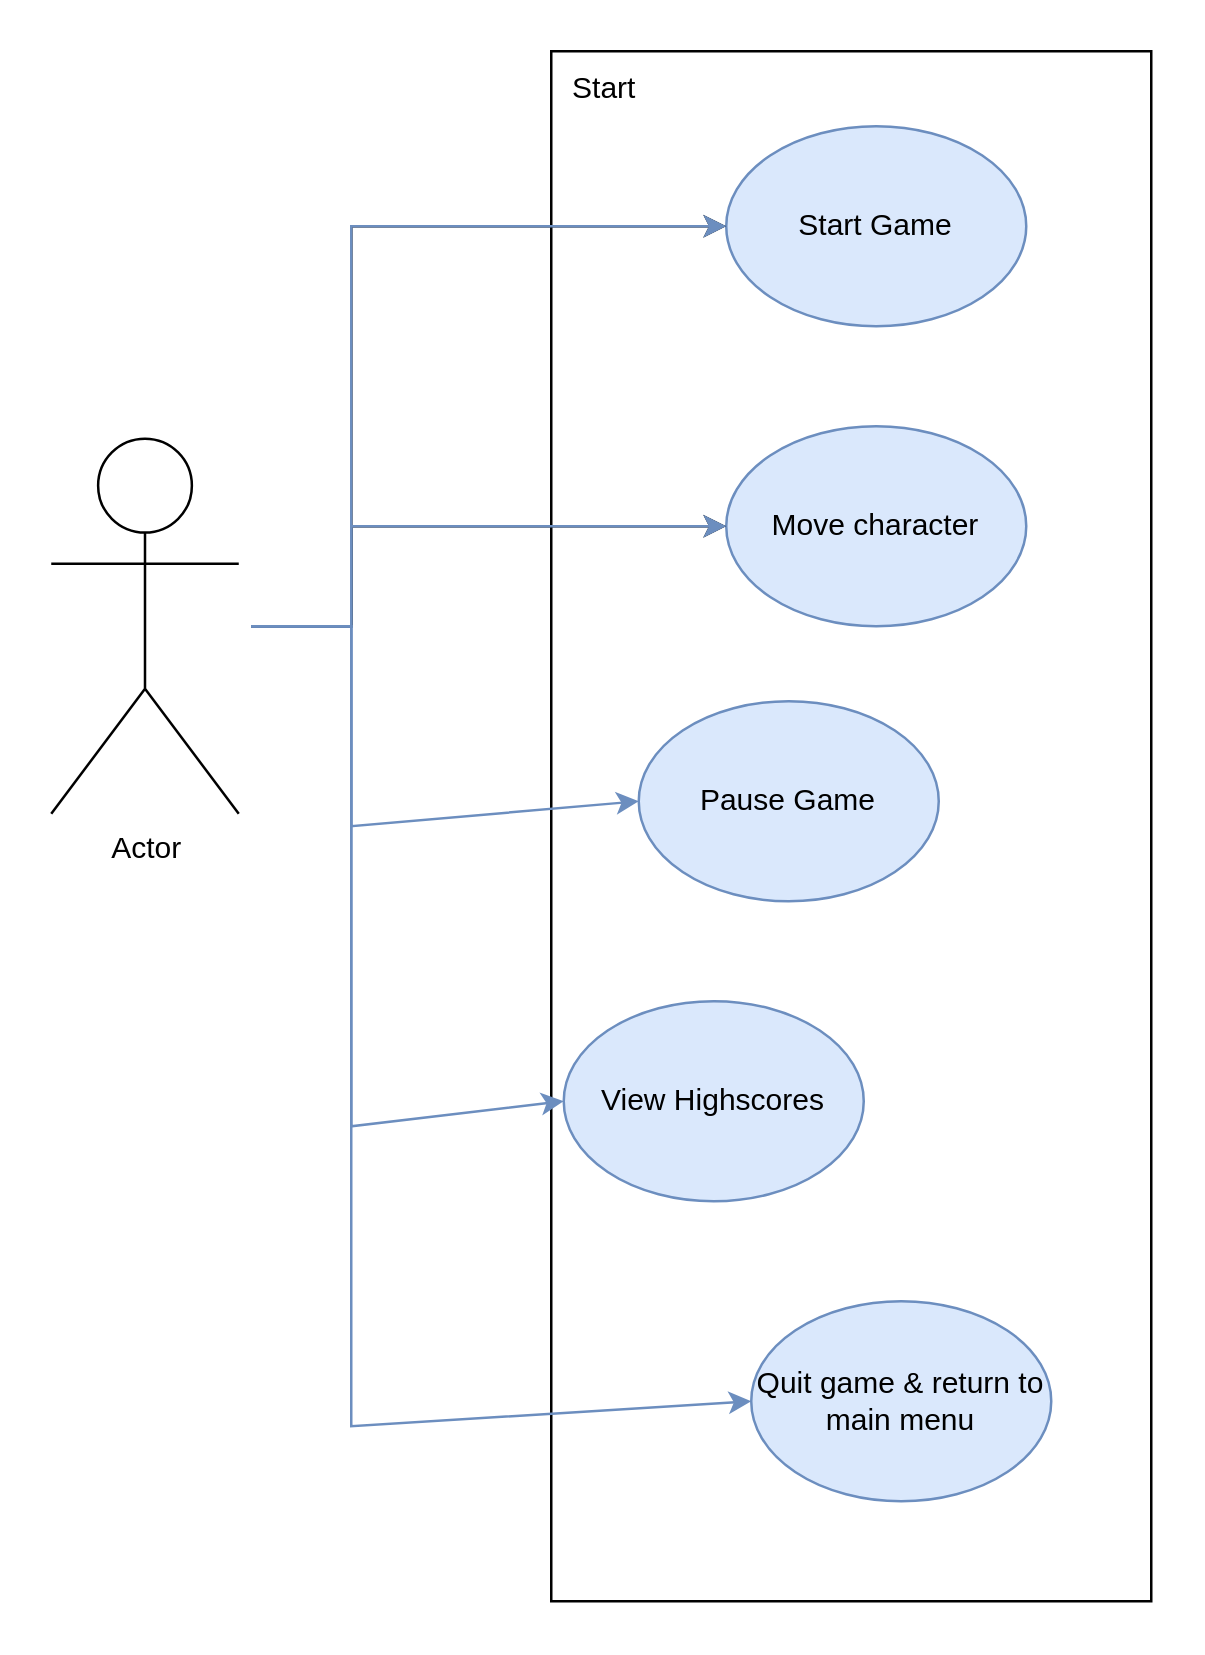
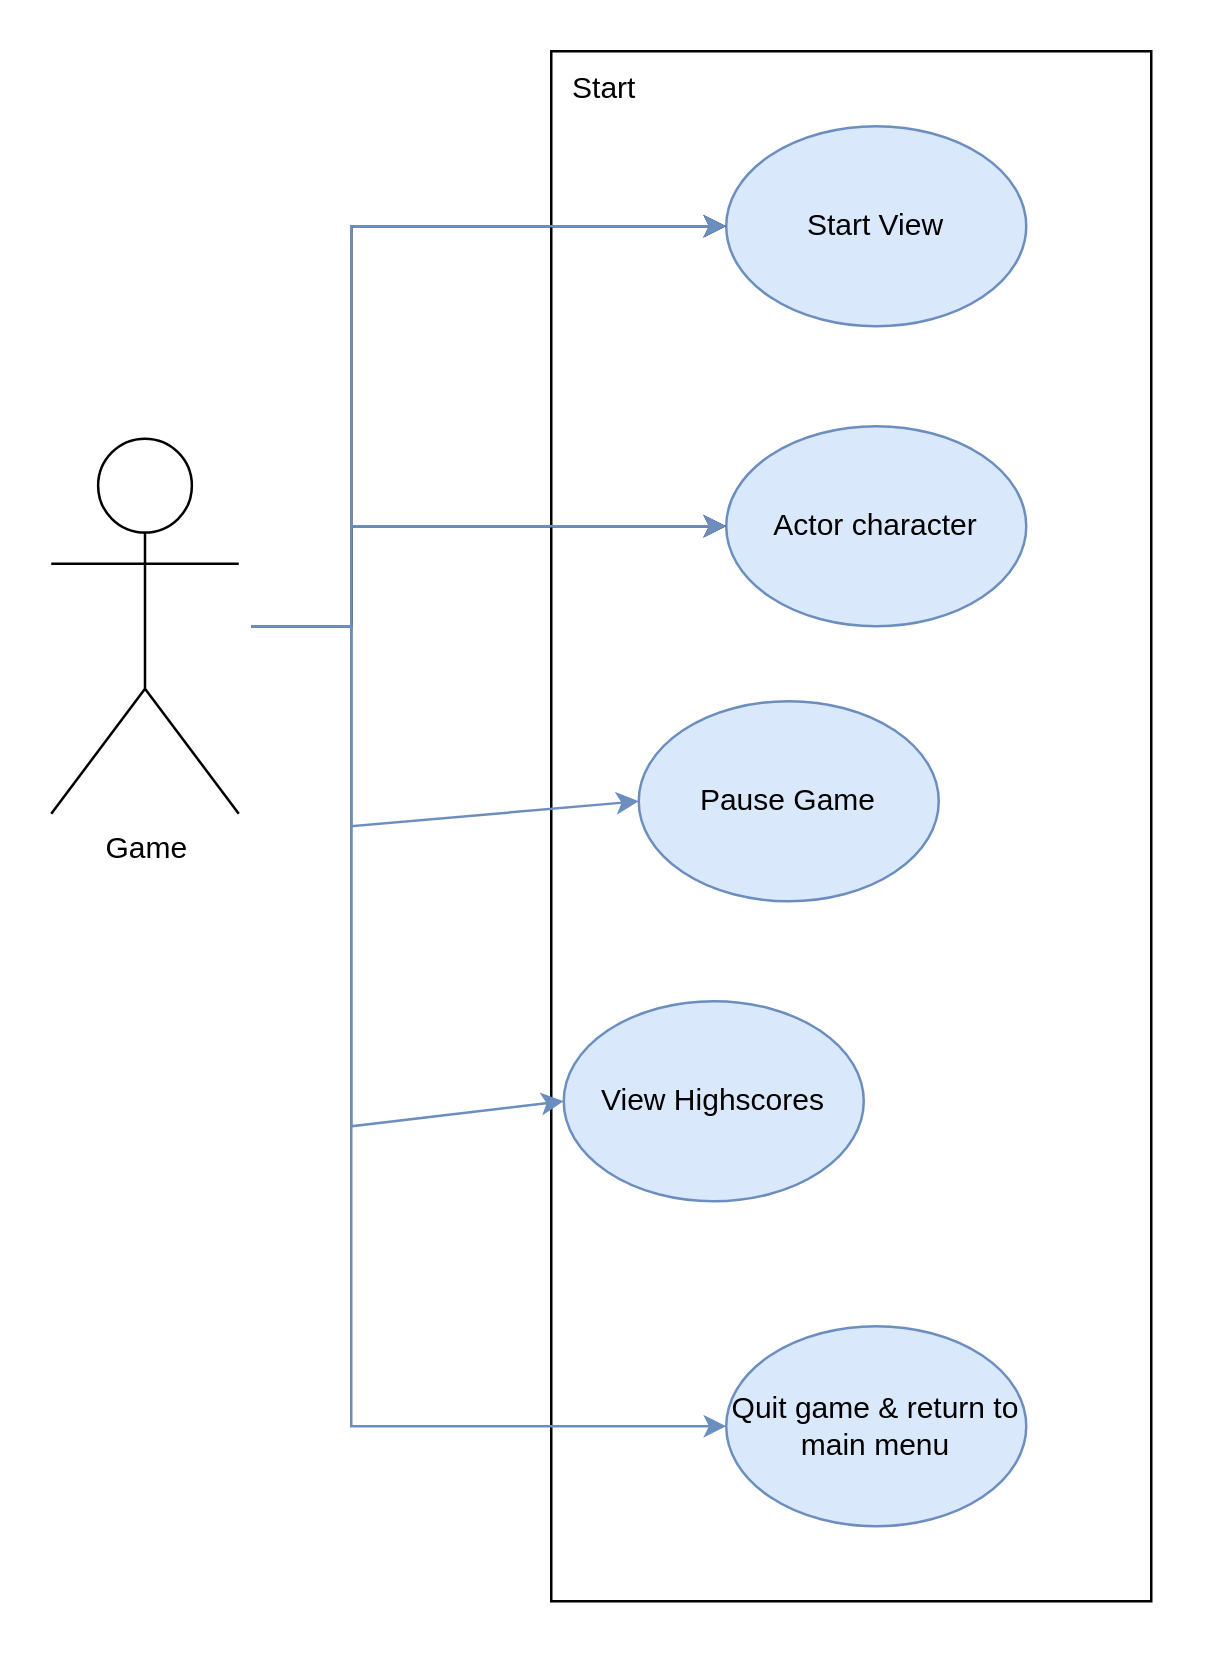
- <mxCell id="4" value="Start Game" style="ellipse;whiteSpace=wrap;html=1;fillColor=#dae8fc;strokeColor=#6c8ebf;" vertex="1" parent="1"><mxGeometry x="290" y="50" width="120" height="80" as="geometry" /></mxCell>
+ <mxCell id="4" value="Start View" style="ellipse;whiteSpace=wrap;html=1;fillColor=#dae8fc;strokeColor=#6c8ebf;" vertex="1" parent="1"><mxGeometry x="290" y="50" width="120" height="80" as="geometry" /></mxCell>
- <mxCell id="6" value="Move character" style="ellipse;whiteSpace=wrap;html=1;fillColor=#dae8fc;strokeColor=#6c8ebf;" vertex="1" parent="1"><mxGeometry x="290" y="170" width="120" height="80" as="geometry" /></mxCell>
+ <mxCell id="6" value="Actor character" style="ellipse;whiteSpace=wrap;html=1;fillColor=#dae8fc;strokeColor=#6c8ebf;" vertex="1" parent="1"><mxGeometry x="290" y="170" width="120" height="80" as="geometry" /></mxCell>
- <mxCell id="3" value="Actor" style="shape=umlActor;verticalLabelPosition=bottom;verticalAlign=top;html=1;outlineConnect=0;" vertex="1" parent="1"><mxGeometry x="20" y="175" width="75" height="150" as="geometry" /></mxCell>
+ <mxCell id="3" value="Game" style="shape=umlActor;verticalLabelPosition=bottom;verticalAlign=top;html=1;outlineConnect=0;" vertex="1" parent="1"><mxGeometry x="20" y="175" width="75" height="150" as="geometry" /></mxCell>
- <mxCell id="13" value="Quit game &amp;amp; return to main menu" style="ellipse;whiteSpace=wrap;html=1;fillColor=#dae8fc;strokeColor=#6c8ebf;" vertex="1" parent="1"><mxGeometry x="300" y="520" width="120" height="80" as="geometry" /></mxCell>
+ <mxCell id="13" value="Quit game &amp;amp; return to main menu" style="ellipse;whiteSpace=wrap;html=1;fillColor=#dae8fc;strokeColor=#6c8ebf;" vertex="1" parent="1"><mxGeometry x="290" y="530" width="120" height="80" as="geometry" /></mxCell>
